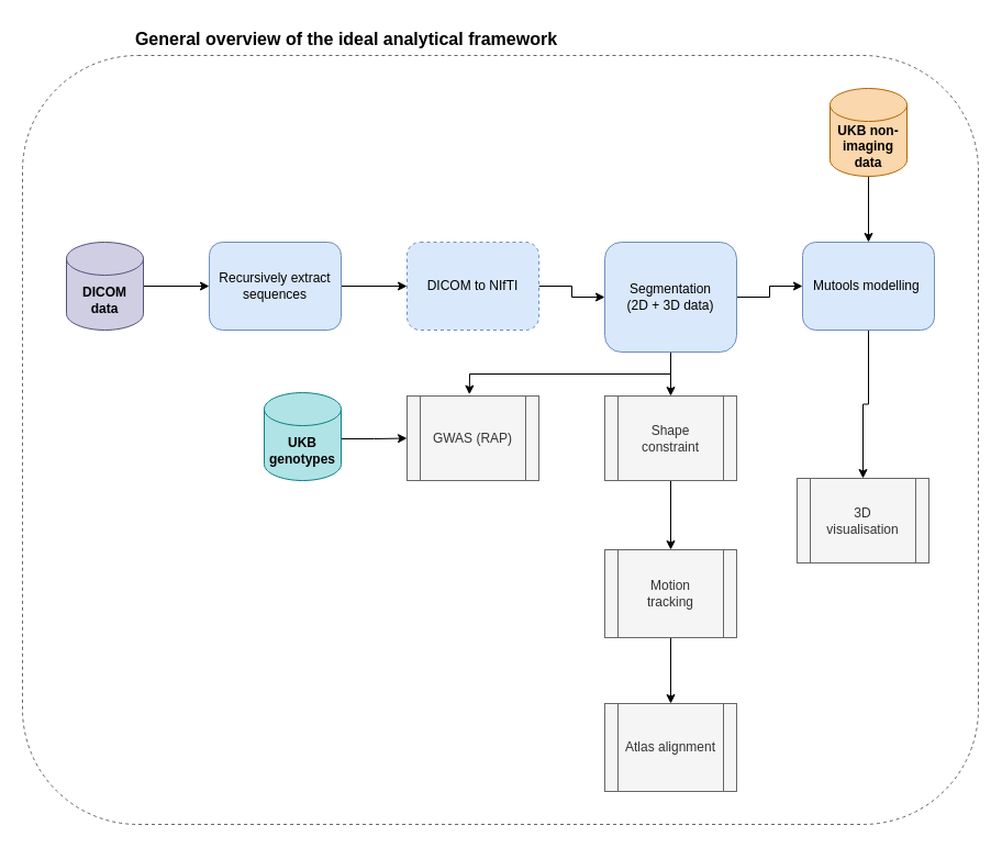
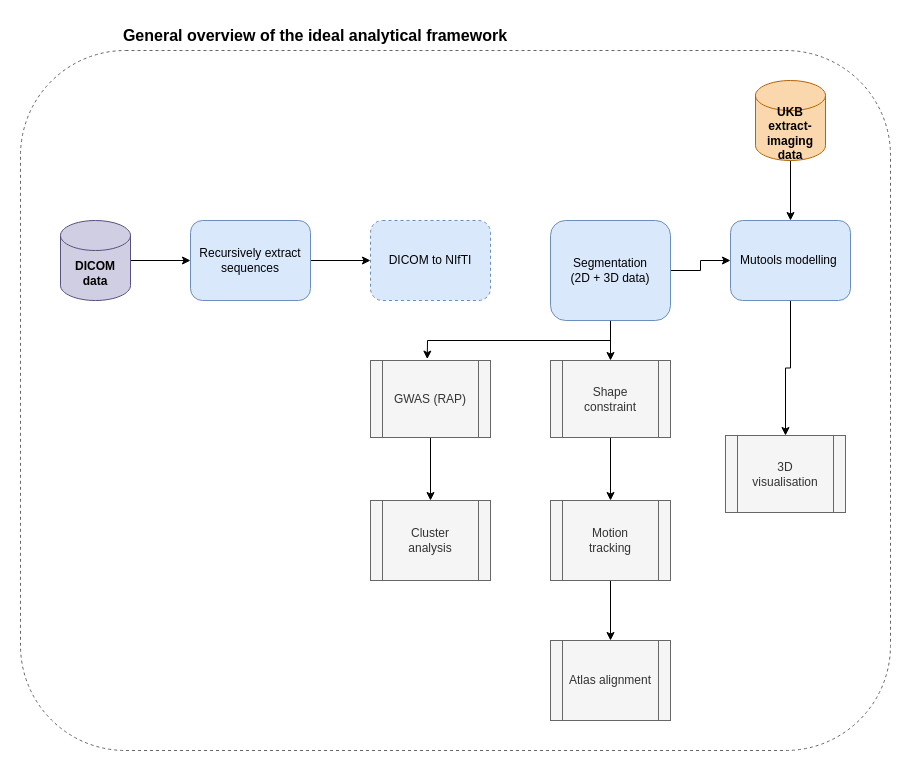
- <mxCell id="8" value="&lt;b&gt;UKB non-imaging data&lt;/b&gt;" style="shape=cylinder3;whiteSpace=wrap;html=1;boundedLbl=1;backgroundOutline=1;size=15;fillColor=#fad7ac;strokeColor=#b46504;" vertex="1" parent="1"><mxGeometry x="755" y="80" width="70" height="80" as="geometry" /></mxCell>
+ <mxCell id="8" value="&lt;b&gt;UKB extract-imaging data&lt;/b&gt;" style="shape=cylinder3;whiteSpace=wrap;html=1;boundedLbl=1;backgroundOutline=1;size=15;fillColor=#fad7ac;strokeColor=#b46504;" vertex="1" parent="1"><mxGeometry x="755" y="80" width="70" height="80" as="geometry" /></mxCell>
- <mxCell id="13" style="edgeStyle=orthogonalEdgeStyle;rounded=0;orthogonalLoop=1;jettySize=auto;html=1;exitX=1;exitY=0.5;exitDx=0;exitDy=0;" edge="1" parent="1" source="14" target="17"><mxGeometry relative="1" as="geometry" /></mxCell>
- <mxCell id="4" value="&lt;b&gt;UKB genotypes&lt;/b&gt;" style="shape=cylinder3;whiteSpace=wrap;html=1;boundedLbl=1;backgroundOutline=1;size=15;fillColor=#b0e3e6;strokeColor=#0e8088;" vertex="1" parent="1"><mxGeometry x="240" y="357" width="70" height="80" as="geometry" /></mxCell>
- <mxCell id="3" style="edgeStyle=orthogonalEdgeStyle;rounded=0;orthogonalLoop=1;jettySize=auto;html=1;exitX=1;exitY=0.5;exitDx=0;exitDy=0;exitPerimeter=0;entryX=0;entryY=0.5;entryDx=0;entryDy=0;" edge="1" parent="1" source="4" target="12"><mxGeometry relative="1" as="geometry"><Array as="points"><mxPoint x="310" y="399" /><mxPoint x="340" y="399" /></Array></mxGeometry></mxCell>
+ <mxCell id="11" style="edgeStyle=orthogonalEdgeStyle;rounded=0;orthogonalLoop=1;jettySize=auto;html=1;exitX=0.5;exitY=1;exitDx=0;exitDy=0;entryX=0.5;entryY=0;entryDx=0;entryDy=0;" edge="1" parent="1" source="12" target="23"><mxGeometry relative="1" as="geometry" /></mxCell>
+ <mxCell id="23" value="Cluster &lt;br&gt;analysis" style="shape=process;whiteSpace=wrap;html=1;backgroundOutline=1;fillColor=#f5f5f5;fontColor=#333333;strokeColor=#666666;" vertex="1" parent="1"><mxGeometry x="370" y="500" width="120" height="80" as="geometry" /></mxCell>
